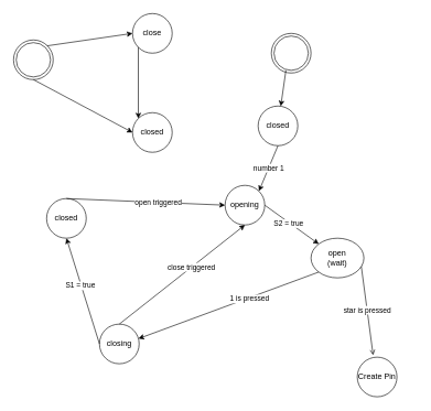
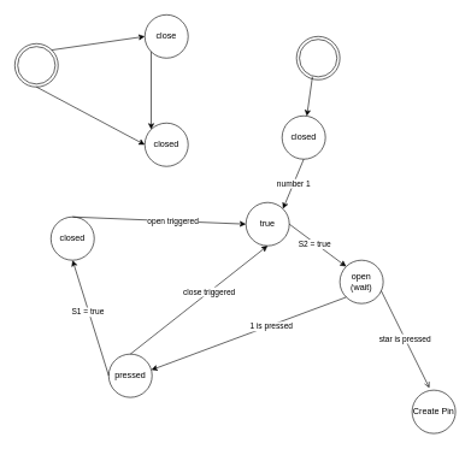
- <mxCell id="10" value="opening" style="shape=ellipse;html=1;dashed=0;whiteSpace=wrap;aspect=fixed;perimeter=ellipsePerimeter;" parent="1" vertex="1"><mxGeometry x="340" y="280" width="60" height="60" as="geometry" /></mxCell>
+ <mxCell id="10" value="true" style="shape=ellipse;html=1;dashed=0;whiteSpace=wrap;aspect=fixed;perimeter=ellipsePerimeter;" parent="1" vertex="1"><mxGeometry x="340" y="280" width="60" height="60" as="geometry" /></mxCell>
- <mxCell id="12" value="open&lt;div&gt;(wait)&lt;/div&gt;" style="shape=ellipse;html=1;dashed=0;whiteSpace=wrap;aspect=fixed;perimeter=ellipsePerimeter;" parent="1" vertex="1"><mxGeometry x="470" y="360" width="80" height="60" as="geometry" /></mxCell>
+ <mxCell id="12" value="open&lt;div&gt;(wait)&lt;/div&gt;" style="shape=ellipse;html=1;dashed=0;whiteSpace=wrap;aspect=fixed;perimeter=ellipsePerimeter;" parent="1" vertex="1"><mxGeometry x="470" y="360" width="60" height="60" as="geometry" /></mxCell>
- <mxCell id="11" value="closing" style="shape=ellipse;html=1;dashed=0;whiteSpace=wrap;aspect=fixed;perimeter=ellipsePerimeter;" parent="1" vertex="1"><mxGeometry x="150" y="490" width="60" height="60" as="geometry" /></mxCell>
+ <mxCell id="11" value="pressed" style="shape=ellipse;html=1;dashed=0;whiteSpace=wrap;aspect=fixed;perimeter=ellipsePerimeter;" parent="1" vertex="1"><mxGeometry x="150" y="490" width="60" height="60" as="geometry" /></mxCell>
- <mxCell id="24" value="Create Pin" style="shape=ellipse;html=1;dashed=0;whiteSpace=wrap;aspect=fixed;perimeter=ellipsePerimeter;" parent="1" vertex="1"><mxGeometry x="540" y="540" width="60" height="60" as="geometry" /></mxCell>
+ <mxCell id="24" value="Create Pin" style="shape=ellipse;html=1;dashed=0;whiteSpace=wrap;aspect=fixed;perimeter=ellipsePerimeter;" parent="1" vertex="1"><mxGeometry x="570" y="540" width="60" height="60" as="geometry" /></mxCell>
